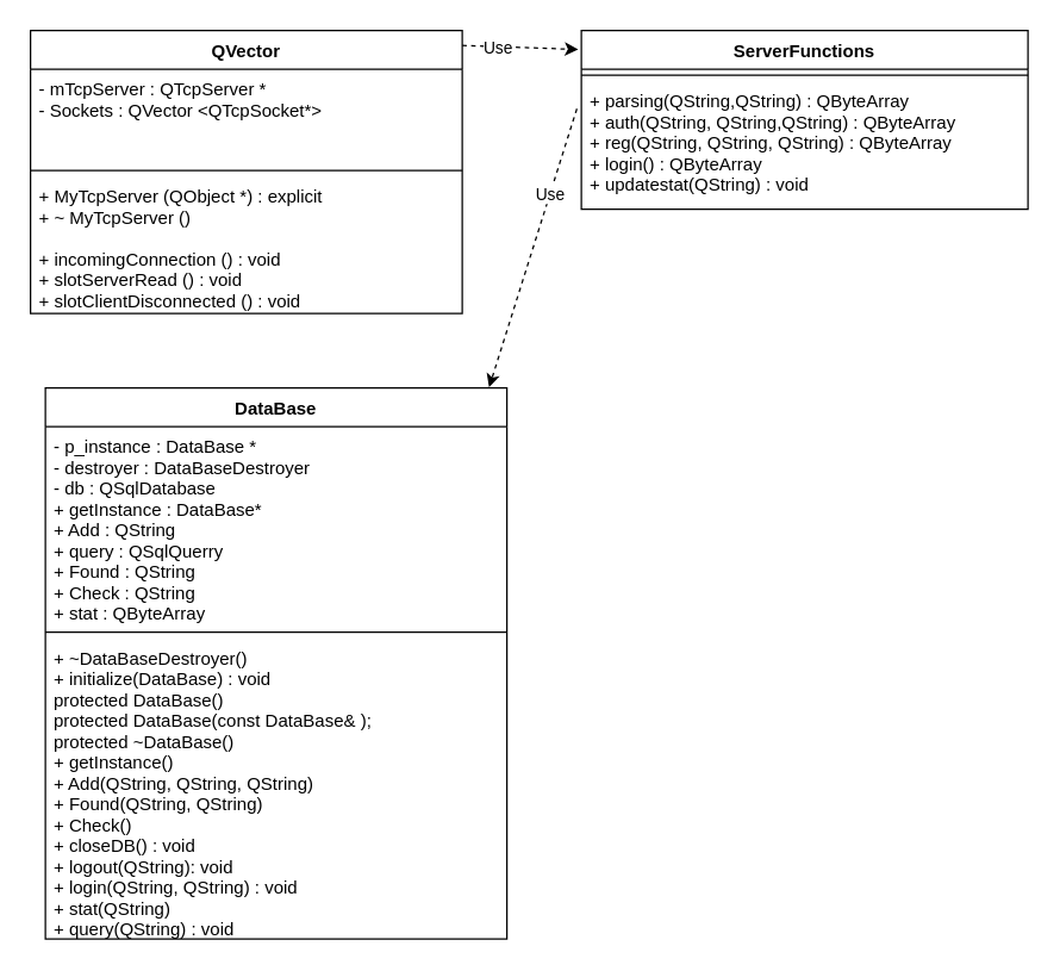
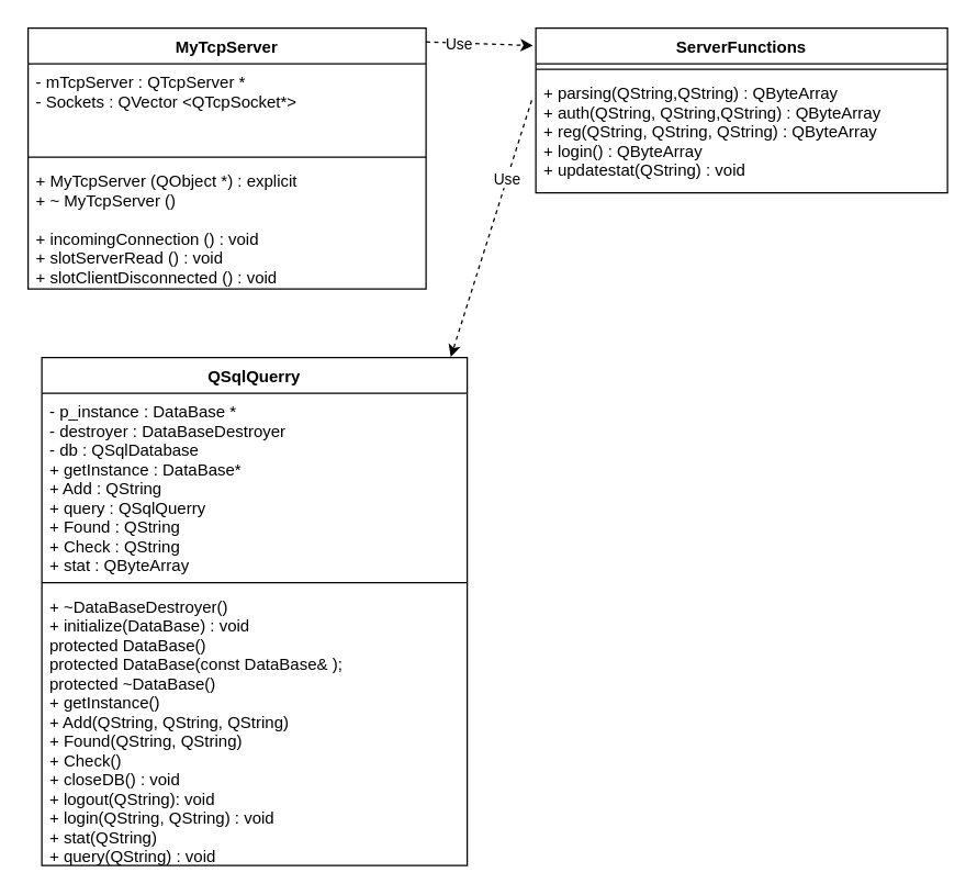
- <mxCell id="2" value="QVector" style="swimlane;fontStyle=1;align=center;verticalAlign=top;childLayout=stackLayout;horizontal=1;startSize=26;horizontalStack=0;resizeParent=1;resizeParentMax=0;resizeLast=0;collapsible=1;marginBottom=0;strokeColor=default;" parent="1" vertex="1"><mxGeometry x="20" y="20" width="290" height="190" as="geometry" /></mxCell>
+ <mxCell id="2" value="MyTcpServer" style="swimlane;fontStyle=1;align=center;verticalAlign=top;childLayout=stackLayout;horizontal=1;startSize=26;horizontalStack=0;resizeParent=1;resizeParentMax=0;resizeLast=0;collapsible=1;marginBottom=0;strokeColor=default;" parent="1" vertex="1"><mxGeometry x="20" y="20" width="290" height="190" as="geometry" /></mxCell>
- <mxCell id="9" value="DataBase" style="swimlane;fontStyle=1;align=center;verticalAlign=top;childLayout=stackLayout;horizontal=1;startSize=26;horizontalStack=0;resizeParent=1;resizeParentMax=0;resizeLast=0;collapsible=1;marginBottom=0;strokeColor=default;" parent="1" vertex="1"><mxGeometry x="30" y="260" width="310" height="370" as="geometry" /></mxCell>
+ <mxCell id="9" value="QSqlQuerry" style="swimlane;fontStyle=1;align=center;verticalAlign=top;childLayout=stackLayout;horizontal=1;startSize=26;horizontalStack=0;resizeParent=1;resizeParentMax=0;resizeLast=0;collapsible=1;marginBottom=0;strokeColor=default;" parent="1" vertex="1"><mxGeometry x="30" y="260" width="310" height="370" as="geometry" /></mxCell>
